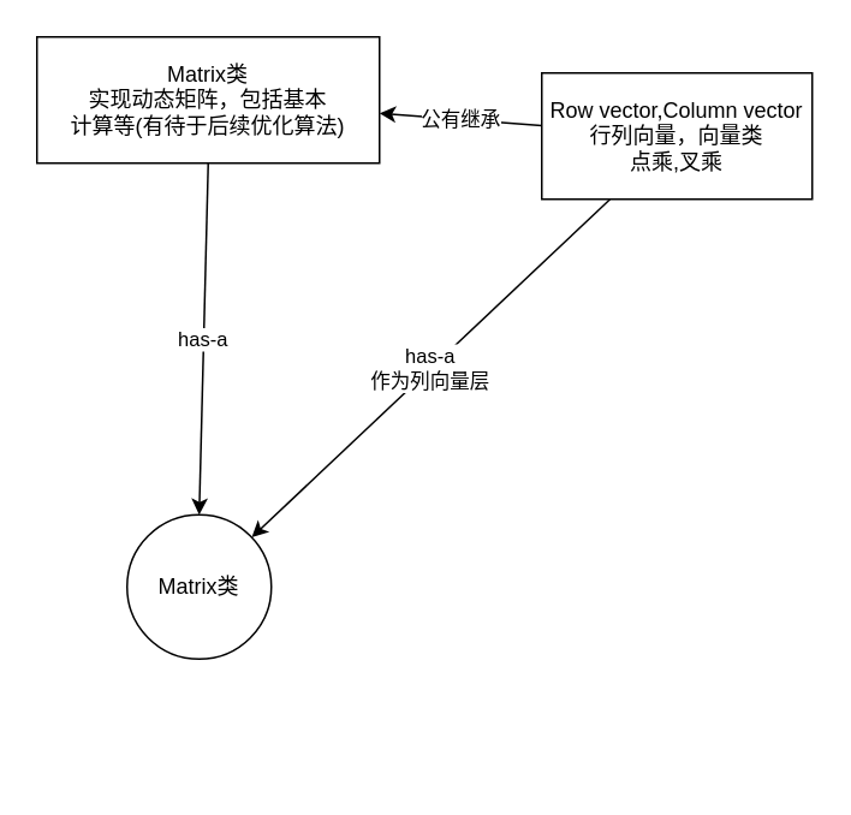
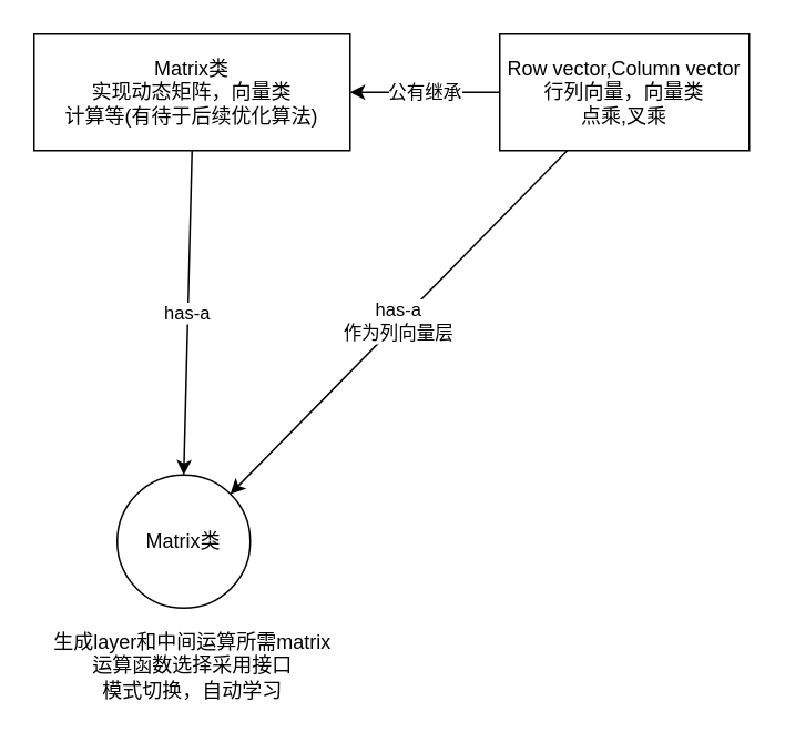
- <mxCell id="3" value="Matrix类&lt;br&gt;实现动态矩阵，包括基本&lt;br&gt;计算等(有待于后续优化算法)" style="whiteSpace=wrap;html=1;" parent="1" vertex="1"><mxGeometry x="20" y="20" width="190" height="70" as="geometry" /></mxCell>
+ <mxCell id="3" value="Matrix类&lt;br&gt;实现动态矩阵，向量类&lt;br&gt;计算等(有待于后续优化算法)" style="whiteSpace=wrap;html=1;" parent="1" vertex="1"><mxGeometry x="20" y="20" width="190" height="70" as="geometry" /></mxCell>
- <mxCell id="5" value="Row vector,Column vector行列向量，向量类&lt;br&gt;点乘,叉乘" style="whiteSpace=wrap;html=1;" parent="1" vertex="1"><mxGeometry x="300" y="40" width="150" height="70" as="geometry" /></mxCell>
+ <mxCell id="5" value="Row vector,Column vector行列向量，向量类&lt;br&gt;点乘,叉乘" style="whiteSpace=wrap;html=1;" parent="1" vertex="1"><mxGeometry x="300" y="20" width="150" height="70" as="geometry" /></mxCell>
+ <mxCell id="8" value="生成layer和中间运算所需matrix&lt;br&gt;运算函数选择采用接口&lt;br&gt;模式切换，自动学习" style="text;html=1;align=center;verticalAlign=middle;resizable=0;points=[];autosize=1;strokeColor=none;fillColor=none;" parent="1" vertex="1"><mxGeometry x="20" y="370" width="190" height="60" as="geometry" /></mxCell>
